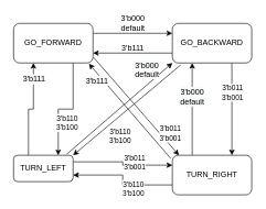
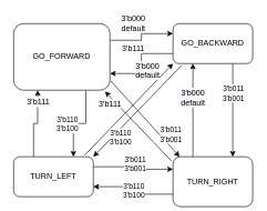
- <mxCell id="5" value="GO_FORWARD" style="rounded=1;whiteSpace=wrap;html=1;" vertex="1" parent="1"><mxGeometry x="20" y="35" width="120" height="60" as="geometry" /></mxCell>
+ <mxCell id="5" value="GO_FORWARD" style="rounded=1;whiteSpace=wrap;html=1;" vertex="1" parent="1"><mxGeometry x="20" y="35" width="145" height="100" as="geometry" /></mxCell>
- <mxCell id="14" value="TURN_LEFT" style="rounded=1;whiteSpace=wrap;html=1;" vertex="1" parent="1"><mxGeometry x="20" y="235" width="90" height="40" as="geometry" /></mxCell>
+ <mxCell id="14" value="TURN_LEFT" style="rounded=1;whiteSpace=wrap;html=1;" vertex="1" parent="1"><mxGeometry x="20" y="235" width="120" height="60" as="geometry" /></mxCell>
- <mxCell id="19" value="TURN_RIGHT" style="rounded=1;whiteSpace=wrap;html=1;" vertex="1" parent="1"><mxGeometry x="260" y="235" width="120" height="60" as="geometry" /></mxCell>
+ <mxCell id="19" value="TURN_RIGHT" style="rounded=1;whiteSpace=wrap;html=1;" vertex="1" parent="1"><mxGeometry x="260" y="235" width="120" height="75" as="geometry" /></mxCell>
